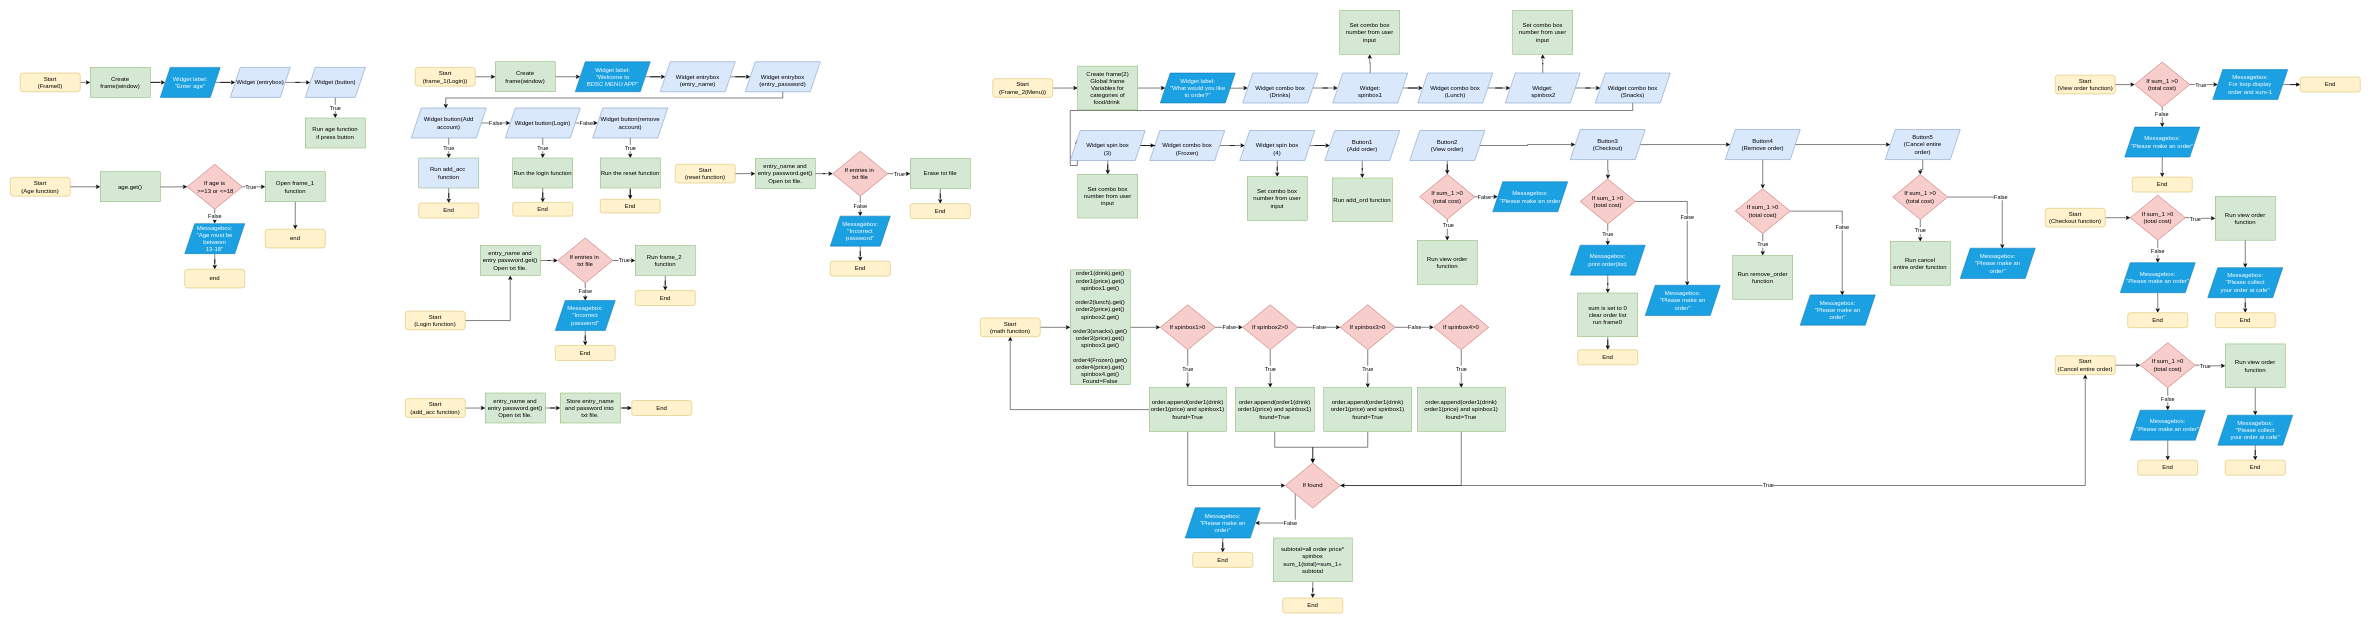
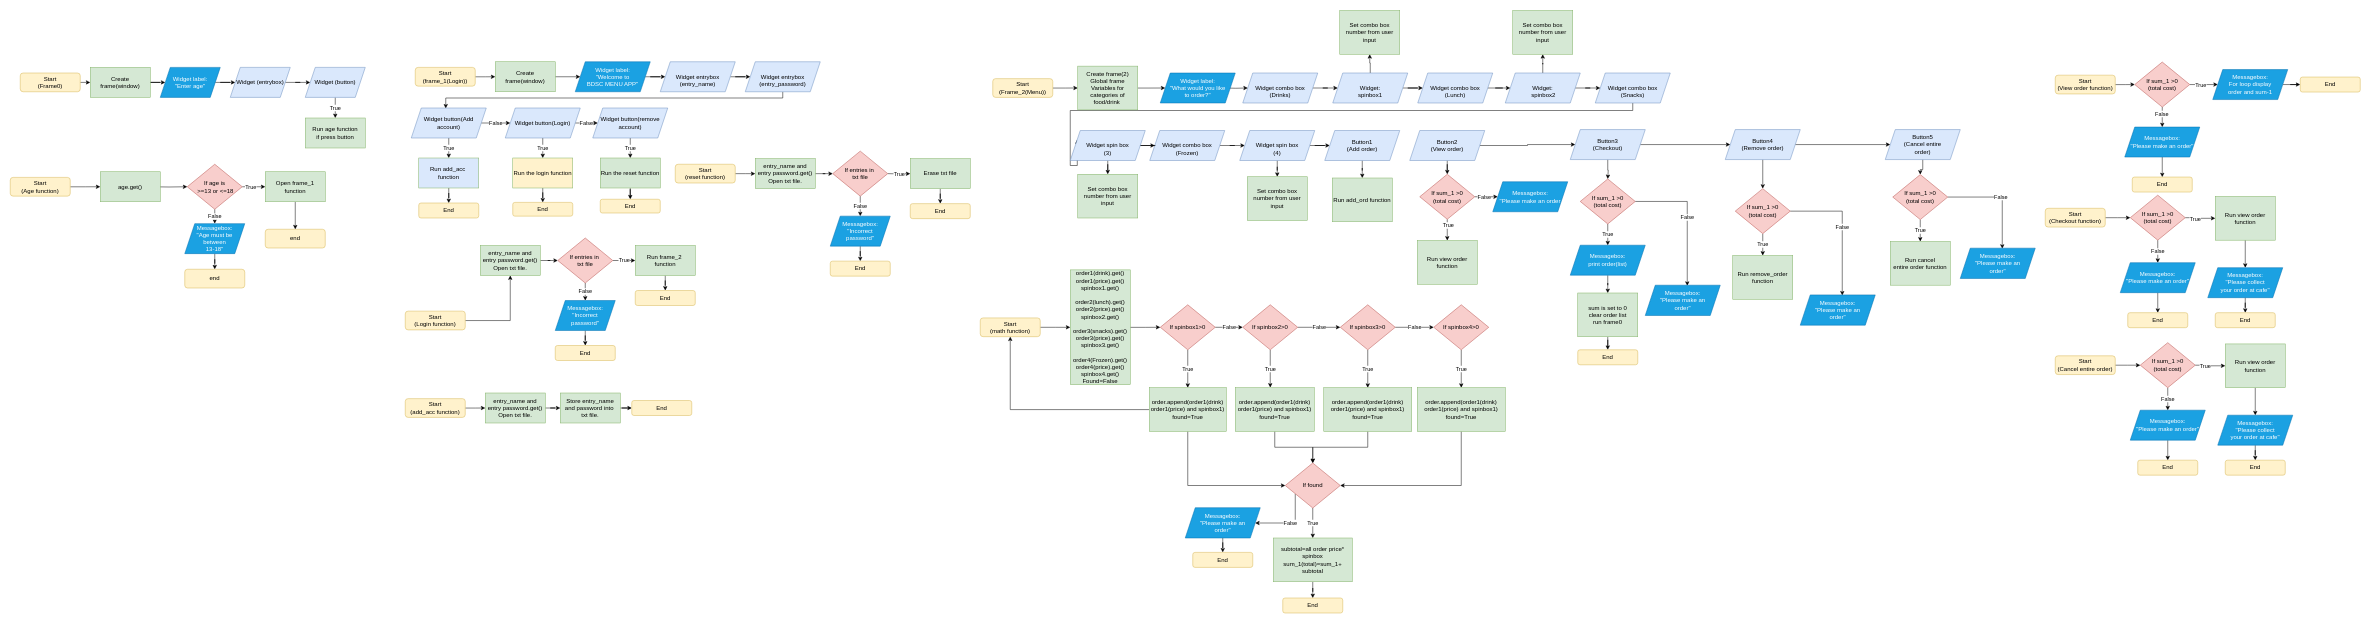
- <mxCell id="48" value="Run the login function" style="rounded=0;whiteSpace=wrap;html=1;fillColor=#d5e8d4;strokeColor=#82b366;" parent="1" vertex="1"><mxGeometry x="1025" y="315" width="120" height="60" as="geometry" /></mxCell>
+ <mxCell id="48" value="Run the login function" style="rounded=0;whiteSpace=wrap;html=1;fillColor=#fff2cc;strokeColor=#82b366;" parent="1" vertex="1"><mxGeometry x="1025" y="315" width="120" height="60" as="geometry" /></mxCell>
- <mxCell id="218" value="True" style="edgeStyle=orthogonalEdgeStyle;rounded=0;orthogonalLoop=1;jettySize=auto;html=1;" parent="1" source="220" target="182" edge="1"><mxGeometry relative="1" as="geometry" /></mxCell>
+ <mxCell id="218" value="True" style="edgeStyle=orthogonalEdgeStyle;rounded=0;orthogonalLoop=1;jettySize=auto;html=1;" parent="1" source="220" target="222" edge="1"><mxGeometry relative="1" as="geometry" /></mxCell>
